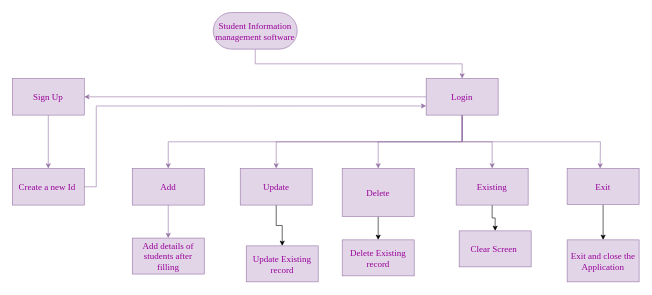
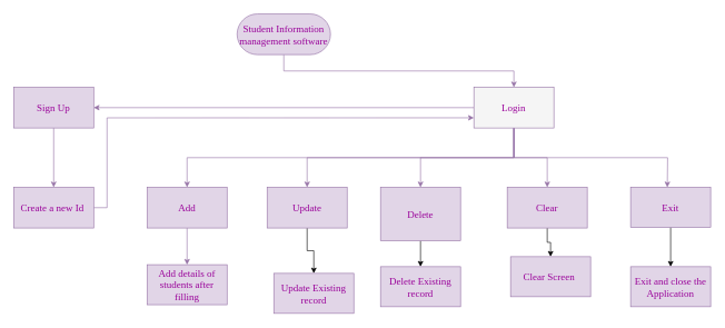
- <mxCell id="12" value="Login" style="rounded=0;whiteSpace=wrap;html=1;fillColor=#e1d5e7;strokeColor=#9673a6;fontFamily=Times New Roman;fontColor=#990099;fontSize=15;movable=1;resizable=1;rotatable=1;deletable=1;editable=1;connectable=1;" vertex="1" parent="1"><mxGeometry x="710" y="130" width="120" height="61" as="geometry" /></mxCell>
+ <mxCell id="12" value="Login" style="rounded=0;whiteSpace=wrap;html=1;fillColor=#f5f5f5;strokeColor=#9673a6;fontFamily=Times New Roman;fontColor=#990099;fontSize=15;movable=1;resizable=1;rotatable=1;deletable=1;editable=1;connectable=1;" vertex="1" parent="1"><mxGeometry x="710" y="130" width="120" height="61" as="geometry" /></mxCell>
- <mxCell id="24" value="Existing" style="rounded=0;whiteSpace=wrap;html=1;fillColor=#e1d5e7;strokeColor=#9673a6;fontFamily=Times New Roman;fontColor=#990099;fontSize=15;movable=1;resizable=1;rotatable=1;deletable=1;editable=1;connectable=1;" vertex="1" parent="1"><mxGeometry x="760" y="280" width="120" height="61" as="geometry" /></mxCell>
+ <mxCell id="24" value="Clear" style="rounded=0;whiteSpace=wrap;html=1;fillColor=#e1d5e7;strokeColor=#9673a6;fontFamily=Times New Roman;fontColor=#990099;fontSize=15;movable=1;resizable=1;rotatable=1;deletable=1;editable=1;connectable=1;" vertex="1" parent="1"><mxGeometry x="760" y="280" width="120" height="61" as="geometry" /></mxCell>
- <mxCell id="29" value="Exit and close the Application" style="rounded=0;whiteSpace=wrap;html=1;labelBackgroundColor=none;fontFamily=Times New Roman;fontSize=15;fillColor=#e1d5e7;strokeColor=#9673a6;fontColor=#990099;movable=1;resizable=1;rotatable=1;deletable=1;editable=1;connectable=1;" vertex="1" parent="1"><mxGeometry x="945" y="399" width="120" height="70" as="geometry" /></mxCell>
+ <mxCell id="29" value="Exit and close the Application" style="rounded=0;whiteSpace=wrap;html=1;labelBackgroundColor=none;fontFamily=Times New Roman;fontSize=15;fillColor=#e1d5e7;strokeColor=#9673a6;fontColor=#990099;movable=1;resizable=1;rotatable=1;deletable=1;editable=1;connectable=1;" vertex="1" parent="1"><mxGeometry x="945" y="399" width="120" height="60" as="geometry" /></mxCell>
